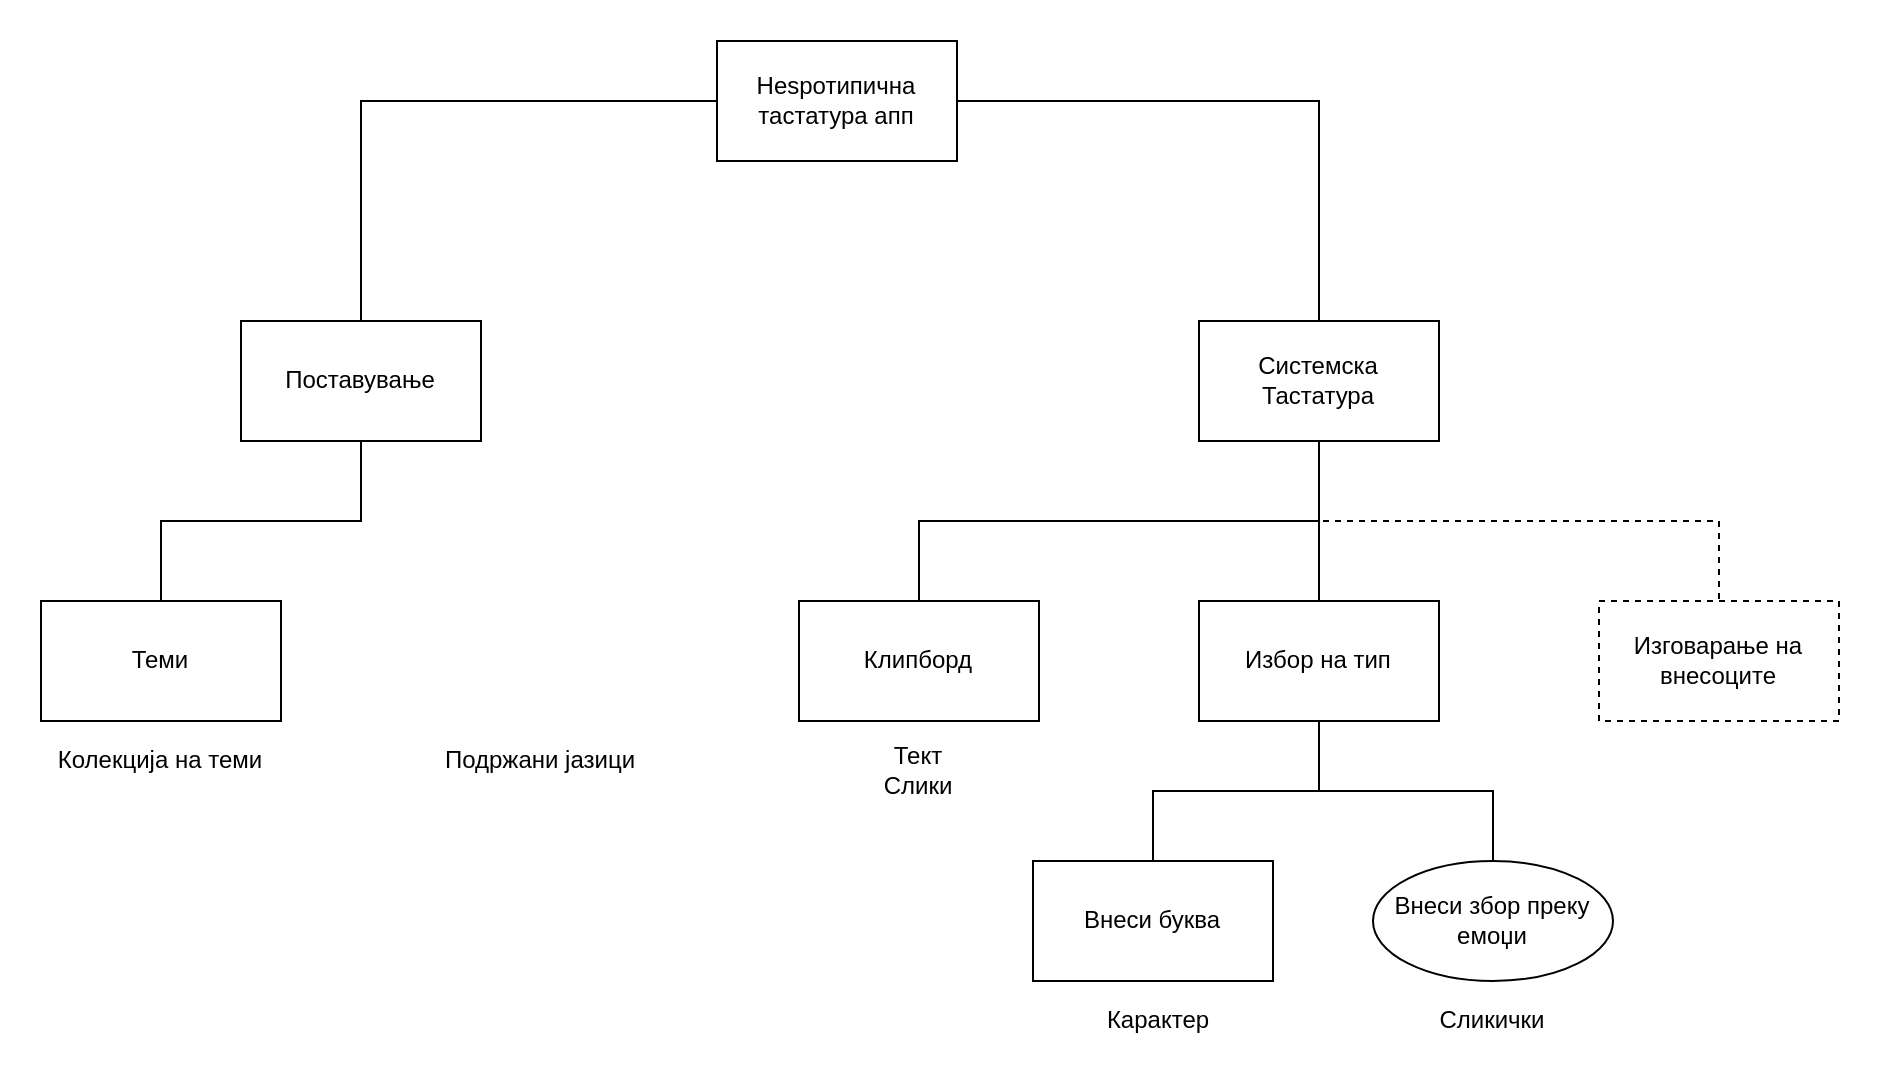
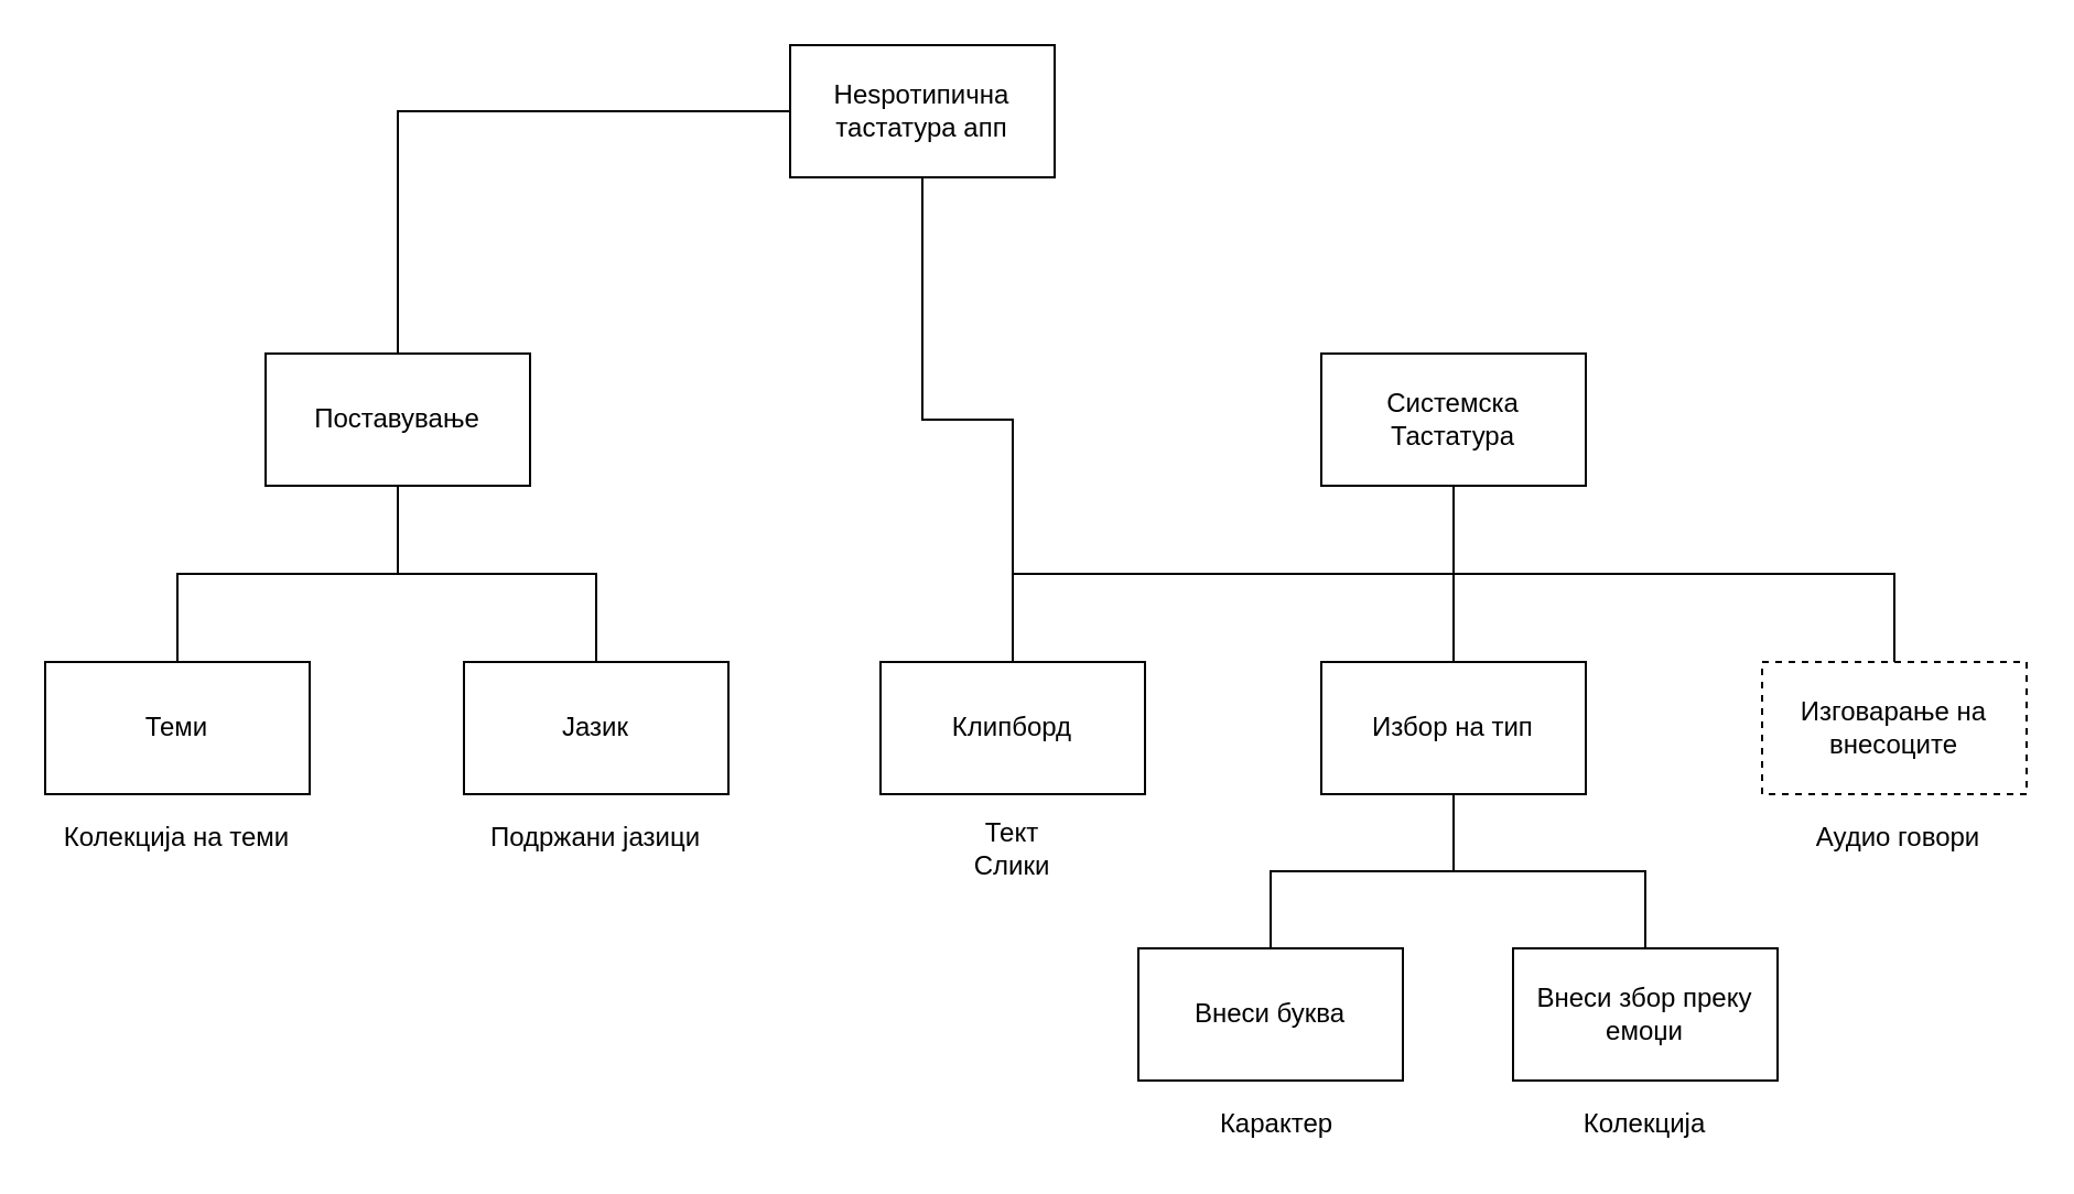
- <mxCell id="2" value="" style="edgeStyle=orthogonalEdgeStyle;rounded=0;orthogonalLoop=1;jettySize=auto;html=1;endArrow=none;endFill=0;" edge="1" parent="1" source="4" target="8"><mxGeometry relative="1" as="geometry" /></mxCell>
+ <mxCell id="2" value="" style="edgeStyle=orthogonalEdgeStyle;rounded=0;orthogonalLoop=1;jettySize=auto;html=1;endArrow=none;endFill=0;" edge="1" parent="1" source="4" target="19"><mxGeometry relative="1" as="geometry" /></mxCell>
+ <mxCell id="10" value="" style="edgeStyle=orthogonalEdgeStyle;rounded=0;orthogonalLoop=1;jettySize=auto;html=1;endArrow=none;endFill=0;" edge="1" parent="1" source="11" target="20"><mxGeometry relative="1" as="geometry" /></mxCell>
- <mxCell id="6" value="" style="edgeStyle=orthogonalEdgeStyle;rounded=0;orthogonalLoop=1;jettySize=auto;html=1;endArrow=none;endFill=0;dashed=1;" edge="1" parent="1" source="8" target="18"><mxGeometry relative="1" as="geometry"><Array as="points"><mxPoint x="659" y="260" /><mxPoint x="859" y="260" /></Array></mxGeometry></mxCell>
+ <mxCell id="6" value="" style="edgeStyle=orthogonalEdgeStyle;rounded=0;orthogonalLoop=1;jettySize=auto;html=1;endArrow=none;endFill=0;" edge="1" parent="1" source="8" target="18"><mxGeometry relative="1" as="geometry"><Array as="points"><mxPoint x="659" y="260" /><mxPoint x="859" y="260" /></Array></mxGeometry></mxCell>
+ <mxCell id="20" value="Јазик" style="whiteSpace=wrap;html=1;rounded=0;" vertex="1" parent="1"><mxGeometry x="210" y="300" width="120" height="60" as="geometry" /></mxCell>
+ <mxCell id="26" value="Аудио говори" style="text;html=1;strokeColor=none;fillColor=none;align=center;verticalAlign=middle;whiteSpace=wrap;rounded=0;" vertex="1" parent="1"><mxGeometry x="806" y="370" width="110" height="20" as="geometry" /></mxCell>
- <mxCell id="16" value="Внеси збор преку емоџи" style="ellipse;whiteSpace=wrap;html=1;" vertex="1" parent="1"><mxGeometry x="686" y="430" width="120" height="60" as="geometry" /></mxCell>
+ <mxCell id="16" value="Внеси збор преку емоџи" style="whiteSpace=wrap;html=1;rounded=0;" vertex="1" parent="1"><mxGeometry x="686" y="430" width="120" height="60" as="geometry" /></mxCell>
- <mxCell id="25" value="Сликички" style="text;html=1;strokeColor=none;fillColor=none;align=center;verticalAlign=middle;whiteSpace=wrap;rounded=0;" vertex="1" parent="1"><mxGeometry x="686" y="500" width="120" height="20" as="geometry" /></mxCell>
+ <mxCell id="25" value="Колекција" style="text;html=1;strokeColor=none;fillColor=none;align=center;verticalAlign=middle;whiteSpace=wrap;rounded=0;" vertex="1" parent="1"><mxGeometry x="686" y="500" width="120" height="20" as="geometry" /></mxCell>
